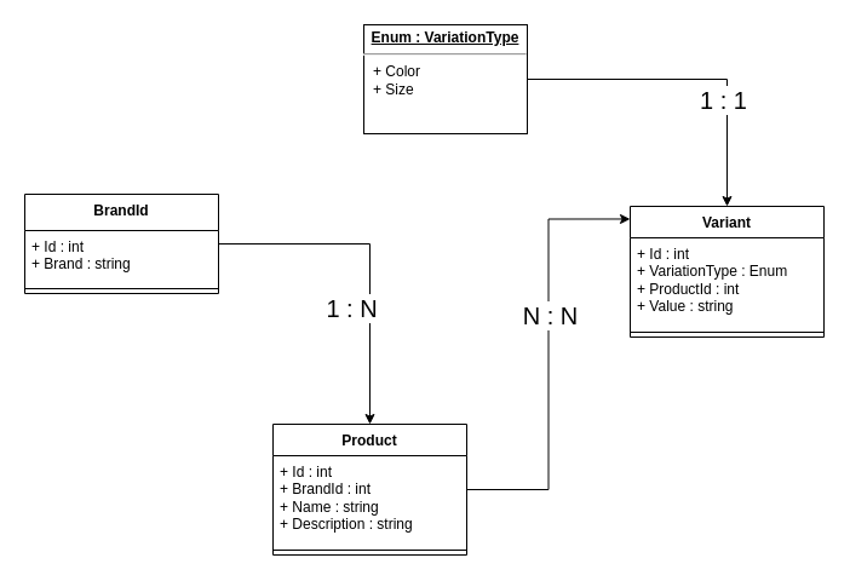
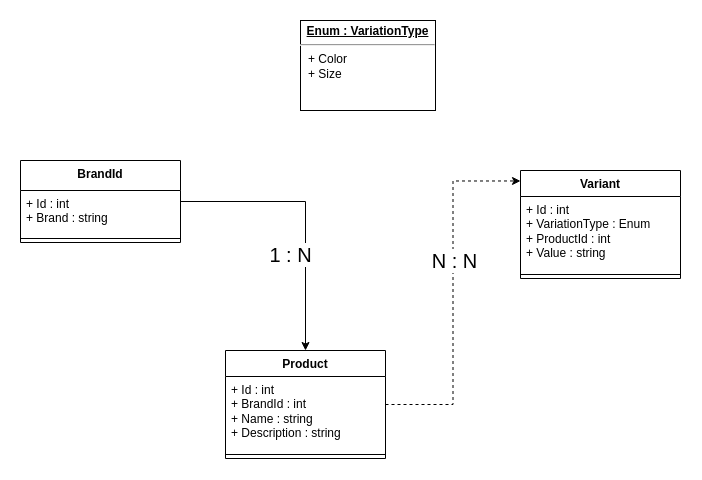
- <mxCell id="15" style="edgeStyle=orthogonalEdgeStyle;rounded=0;orthogonalLoop=1;jettySize=auto;html=1;" parent="1" source="17" target="12" edge="1"><mxGeometry relative="1" as="geometry" /></mxCell>
- <mxCell id="16" value="1 : 1" style="edgeLabel;html=1;align=center;verticalAlign=middle;resizable=0;points=[];fontSize=20;" parent="15" vertex="1" connectable="0"><mxGeometry x="0.342" y="-4" relative="1" as="geometry"><mxPoint as="offset" /></mxGeometry></mxCell>
- <mxCell id="2" style="edgeStyle=orthogonalEdgeStyle;rounded=0;orthogonalLoop=1;jettySize=auto;html=1;entryX=0;entryY=0.097;entryDx=0;entryDy=0;entryPerimeter=0;" parent="1" source="4" target="12" edge="1"><mxGeometry relative="1" as="geometry" /></mxCell>
+ <mxCell id="2" style="edgeStyle=orthogonalEdgeStyle;rounded=0;orthogonalLoop=1;jettySize=auto;html=1;entryX=0;entryY=0.097;entryDx=0;entryDy=0;entryPerimeter=0;dashed=1;" parent="1" source="4" target="12" edge="1"><mxGeometry relative="1" as="geometry" /></mxCell>
